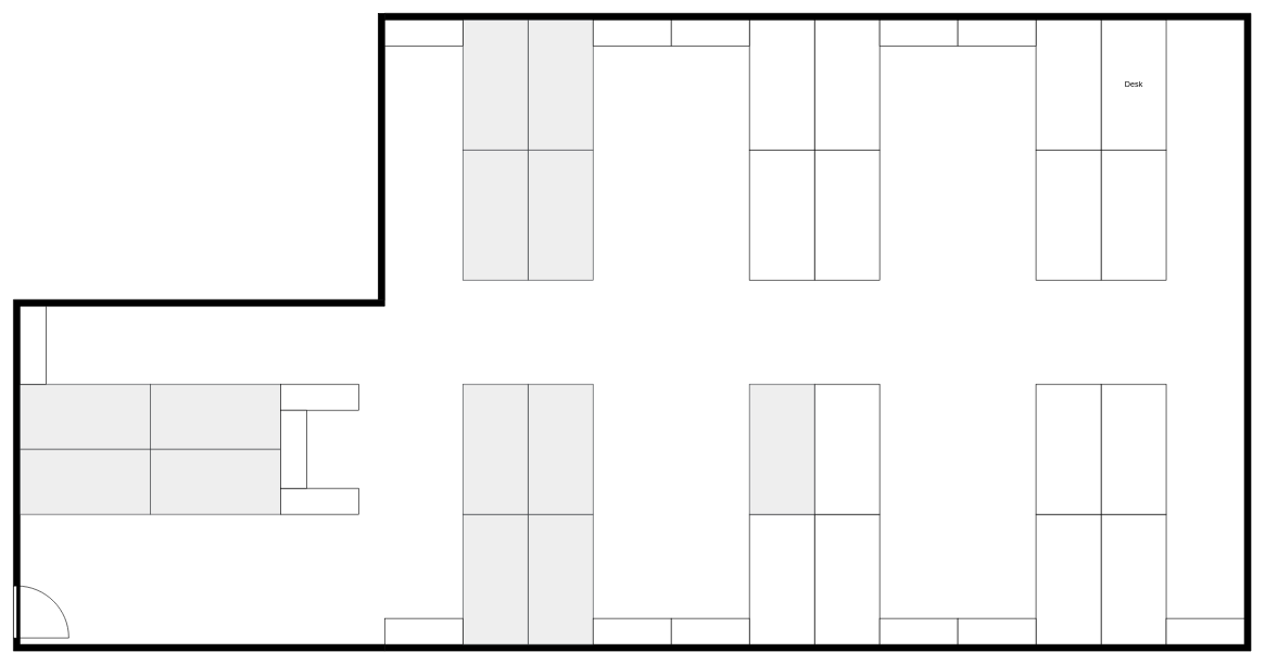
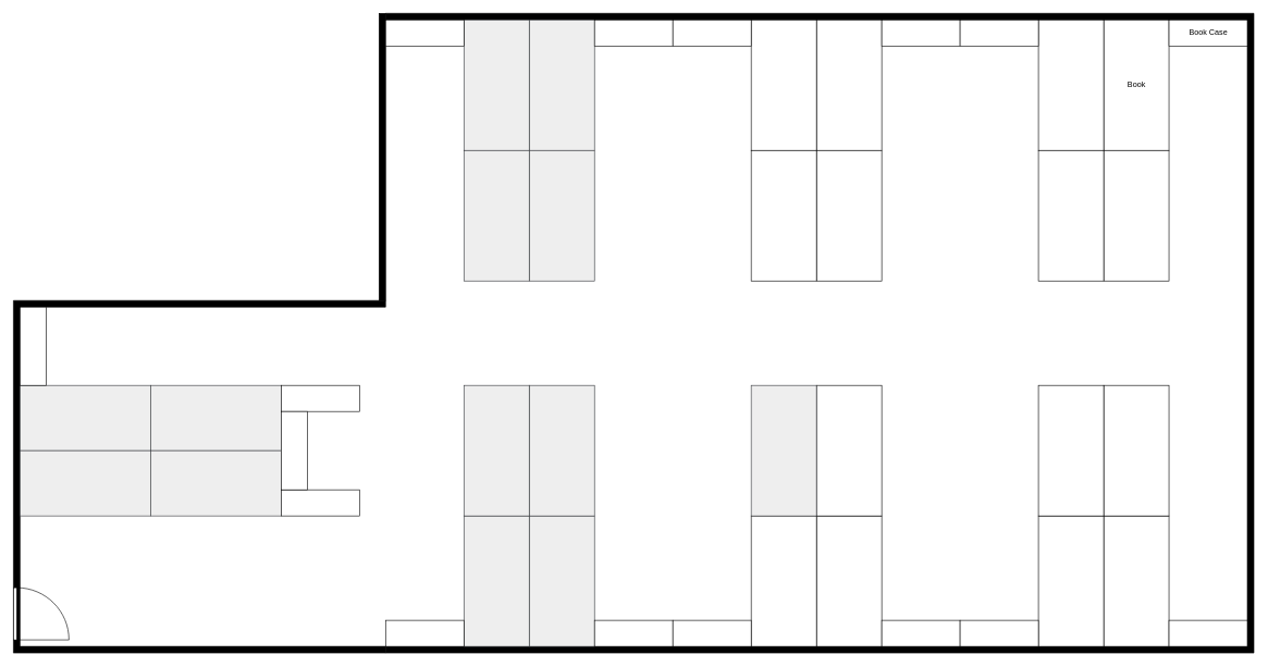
+ <mxCell id="40" value="Book Case" style="shape=rect;shadow=0;html=1;direction=west;" vertex="1" parent="1"><mxGeometry x="1790" y="30" width="120" height="40" as="geometry" /></mxCell>
- <mxCell id="3" value="Desk" style="shape=rect;shadow=0;html=1;direction=south;" parent="1" vertex="1"><mxGeometry x="1690" y="30" width="100" height="200" as="geometry" /></mxCell>
+ <mxCell id="3" value="Book" style="shape=rect;shadow=0;html=1;direction=south;" parent="1" vertex="1"><mxGeometry x="1690" y="30" width="100" height="200" as="geometry" /></mxCell>
